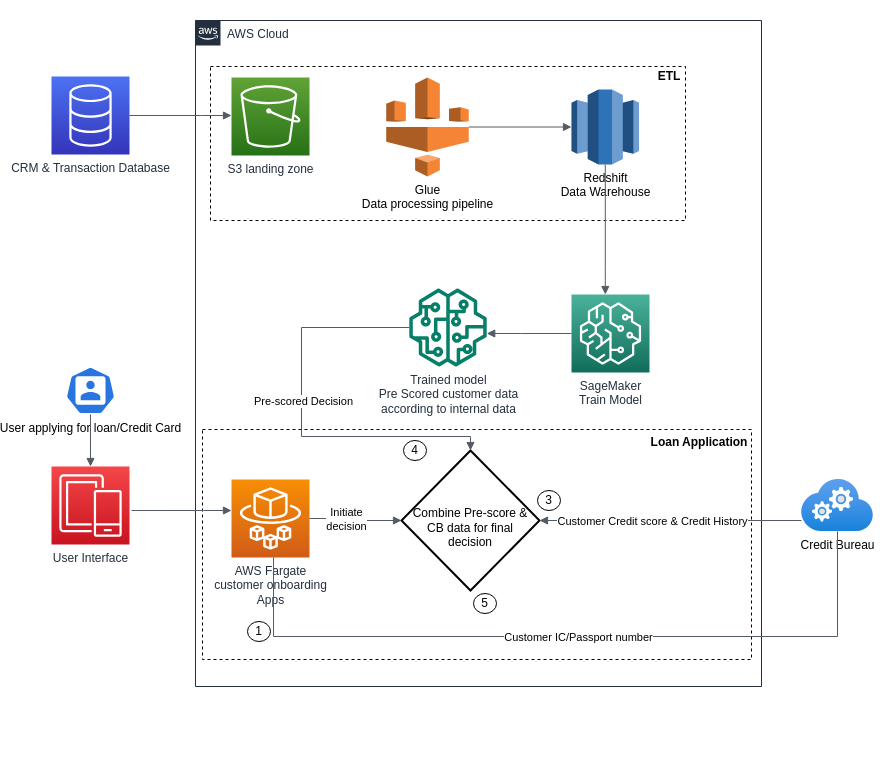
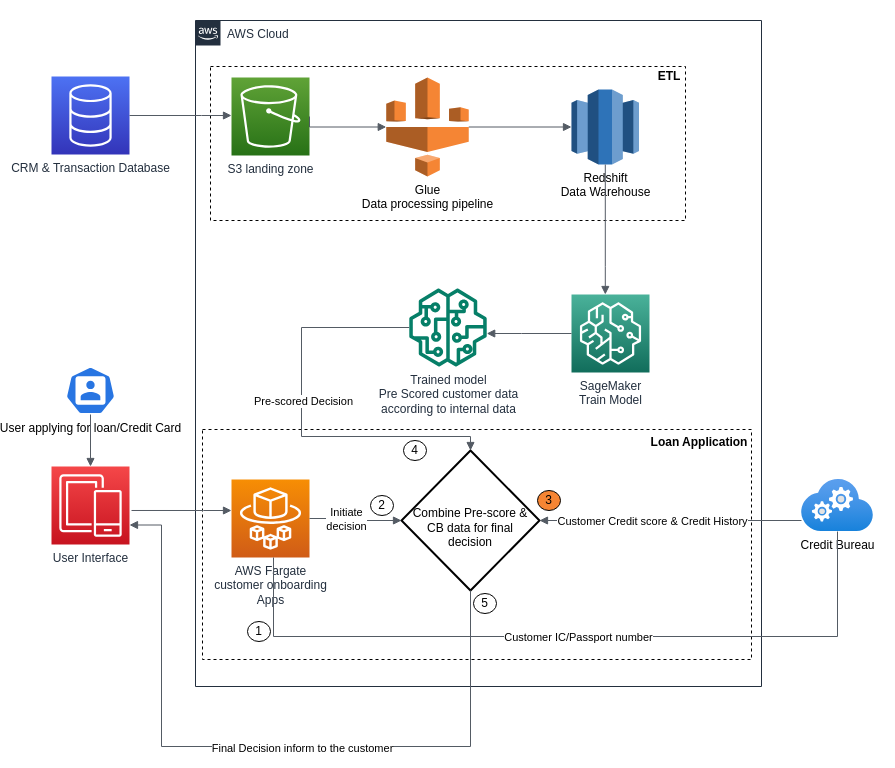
+ <mxCell id="13" value="" style="edgeStyle=orthogonalEdgeStyle;html=1;endArrow=block;elbow=vertical;startArrow=none;endFill=1;strokeColor=#545B64;rounded=0;exitX=1;exitY=0.5;exitDx=0;exitDy=0;exitPerimeter=0;entryX=0;entryY=0.5;entryDx=0;entryDy=0;entryPerimeter=0;" edge="1" parent="3" source="6" target="7"><mxGeometry width="100" relative="1" as="geometry"><mxPoint x="93.25" y="226" as="sourcePoint" /><mxPoint x="195.25" y="226" as="targetPoint" /><Array as="points"><mxPoint x="114" y="107" /></Array></mxGeometry></mxCell>
- <mxCell id="26" value="3" style="ellipse;whiteSpace=wrap;html=1;" vertex="1" parent="3"><mxGeometry x="342" y="470" width="23" height="20" as="geometry" /></mxCell>
+ <mxCell id="26" value="3" style="ellipse;whiteSpace=wrap;html=1;fillColor=#f58534;" vertex="1" parent="3"><mxGeometry x="342" y="470" width="23" height="20" as="geometry" /></mxCell>
+ <mxCell id="25" value="2" style="ellipse;whiteSpace=wrap;html=1;" vertex="1" parent="3"><mxGeometry x="175" y="475" width="23" height="20" as="geometry" /></mxCell>
+ <mxCell id="39" value="" style="edgeStyle=orthogonalEdgeStyle;html=1;endArrow=block;elbow=vertical;startArrow=none;endFill=1;strokeColor=#545B64;rounded=0;entryX=1;entryY=0.75;entryDx=0;entryDy=0;entryPerimeter=0;exitX=0.5;exitY=1;exitDx=0;exitDy=0;exitPerimeter=0;" edge="1" parent="1" source="12" target="29"><mxGeometry width="100" relative="1" as="geometry"><mxPoint x="408" y="636" as="sourcePoint" /><mxPoint x="469" y="759" as="targetPoint" /><Array as="points"><mxPoint x="439" y="746" /><mxPoint x="130" y="746" /><mxPoint x="130" y="525" /></Array></mxGeometry></mxCell>
+ <mxCell id="40" value="Final Decision inform to the customer" style="edgeLabel;html=1;align=center;verticalAlign=middle;resizable=0;points=[];" vertex="1" connectable="0" parent="39"><mxGeometry x="-0.096" y="1" relative="1" as="geometry"><mxPoint as="offset" /></mxGeometry></mxCell>
